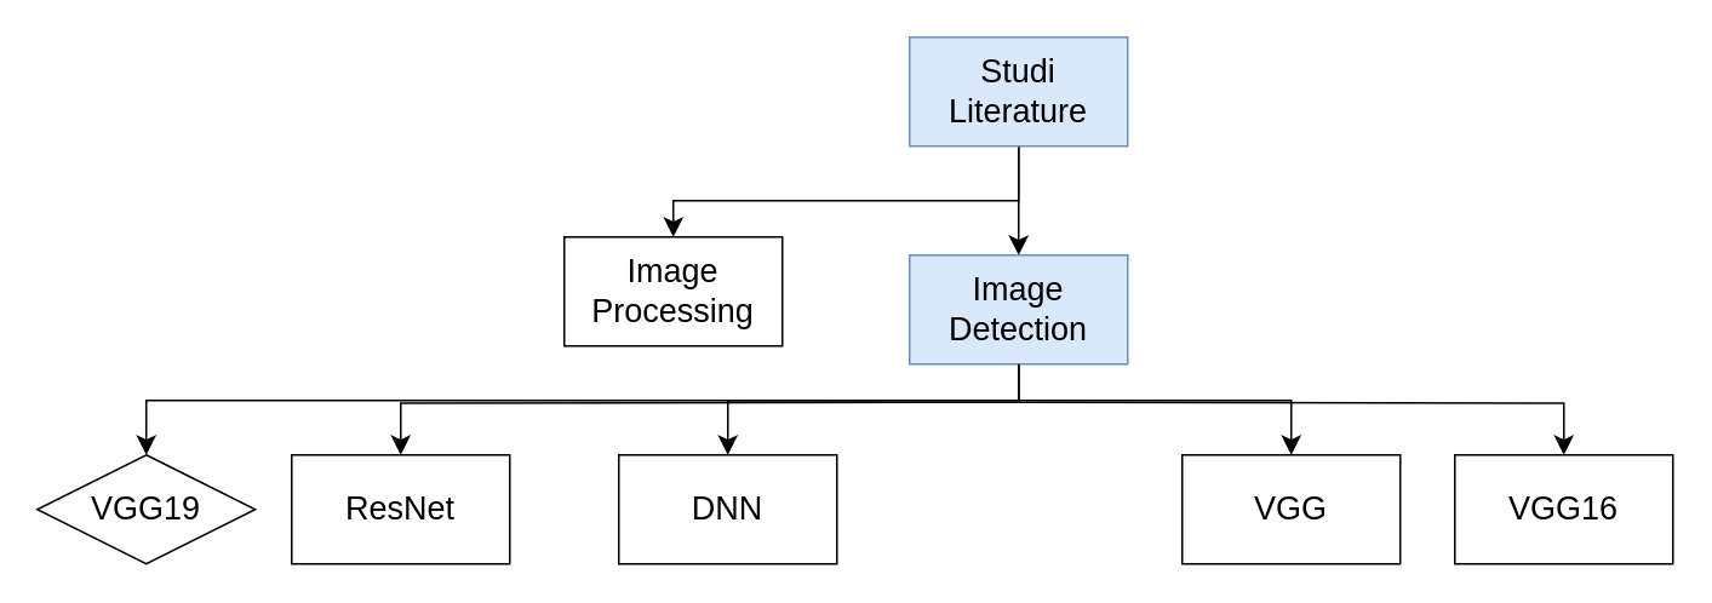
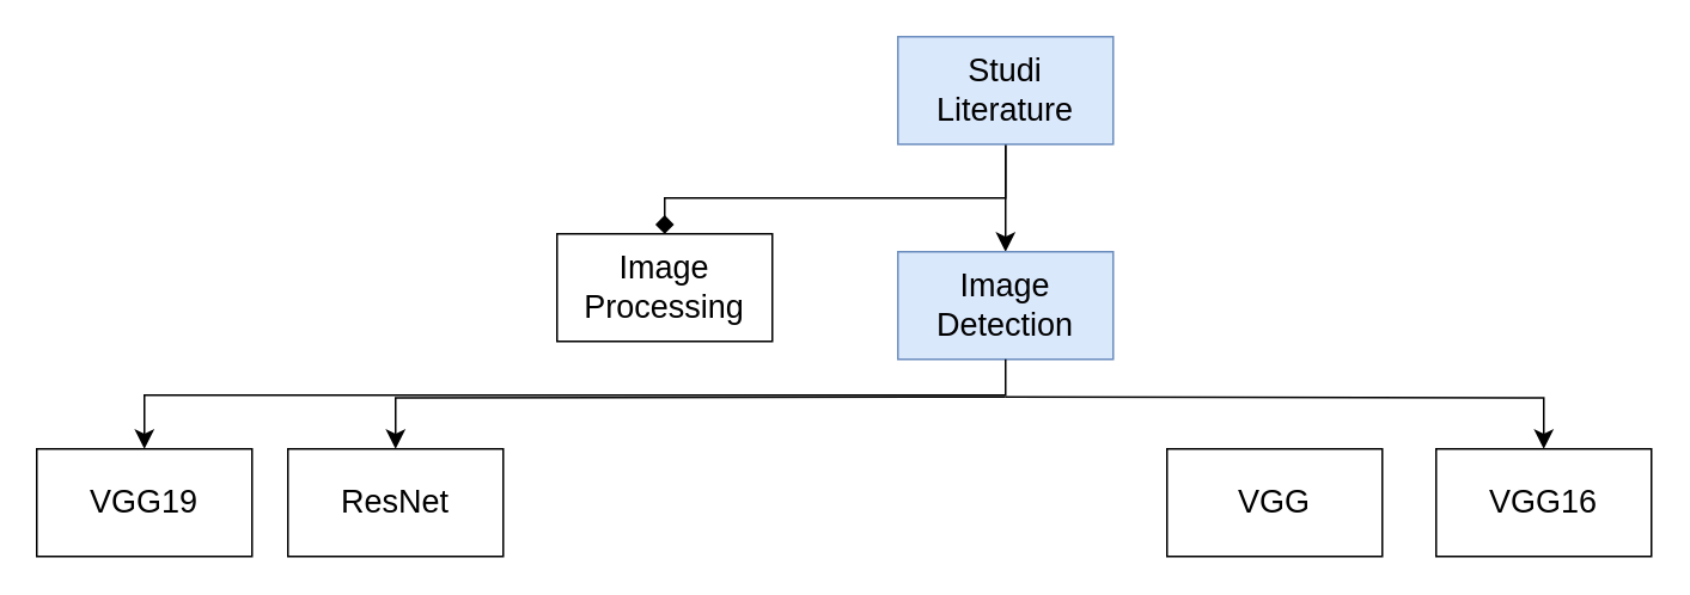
- <mxCell id="3" style="edgeStyle=orthogonalEdgeStyle;rounded=0;orthogonalLoop=1;jettySize=auto;html=1;entryX=0.5;entryY=0;entryDx=0;entryDy=0;fontSize=12;startSize=8;endSize=8;" edge="1" parent="1" source="4" target="5"><mxGeometry relative="1" as="geometry"><Array as="points"><mxPoint x="560" y="110" /><mxPoint x="370" y="110" /></Array></mxGeometry></mxCell>
+ <mxCell id="3" style="edgeStyle=orthogonalEdgeStyle;rounded=0;orthogonalLoop=1;jettySize=auto;html=1;entryX=0.5;entryY=0;entryDx=0;entryDy=0;fontSize=12;startSize=8;endSize=8;endArrow=diamond;" edge="1" parent="1" source="4" target="5"><mxGeometry relative="1" as="geometry"><Array as="points"><mxPoint x="560" y="110" /><mxPoint x="370" y="110" /></Array></mxGeometry></mxCell>
- <mxCell id="6" style="edgeStyle=orthogonalEdgeStyle;rounded=0;orthogonalLoop=1;jettySize=auto;html=1;entryX=0.5;entryY=0;entryDx=0;entryDy=0;fontSize=12;startSize=8;endSize=8;exitX=0.5;exitY=1;exitDx=0;exitDy=0;" edge="1" parent="1" source="10" target="11"><mxGeometry relative="1" as="geometry"><mxPoint x="620" y="220" as="sourcePoint" /><mxPoint x="710" y="300" as="targetPoint" /><Array as="points"><mxPoint x="560" y="220" /><mxPoint x="710" y="220" /></Array></mxGeometry></mxCell>
- <mxCell id="8" style="edgeStyle=orthogonalEdgeStyle;rounded=0;orthogonalLoop=1;jettySize=auto;html=1;entryX=0.5;entryY=0;entryDx=0;entryDy=0;fontSize=12;startSize=8;endSize=8;exitX=0.5;exitY=1;exitDx=0;exitDy=0;" edge="1" parent="1" source="10" target="12"><mxGeometry relative="1" as="geometry"><mxPoint x="500" y="220" as="sourcePoint" /><mxPoint x="400" y="300" as="targetPoint" /><Array as="points"><mxPoint x="560" y="220" /><mxPoint x="400" y="220" /></Array></mxGeometry></mxCell>
- <mxCell id="15" value="VGG19" style="rhombus;whiteSpace=wrap;html=1;fontSize=18;" vertex="1" parent="1"><mxGeometry y="250" width="120" height="60" as="geometry" x="20" /></mxCell>
+ <mxCell id="15" value="VGG19" style="rounded=0;whiteSpace=wrap;html=1;fontSize=18;" vertex="1" parent="1"><mxGeometry y="250" width="120" height="60" as="geometry" x="20" /></mxCell>
- <mxCell id="12" value="DNN" style="rounded=0;whiteSpace=wrap;html=1;fontSize=18;" vertex="1" parent="1"><mxGeometry x="340" y="250" width="120" height="60" as="geometry" /></mxCell>
